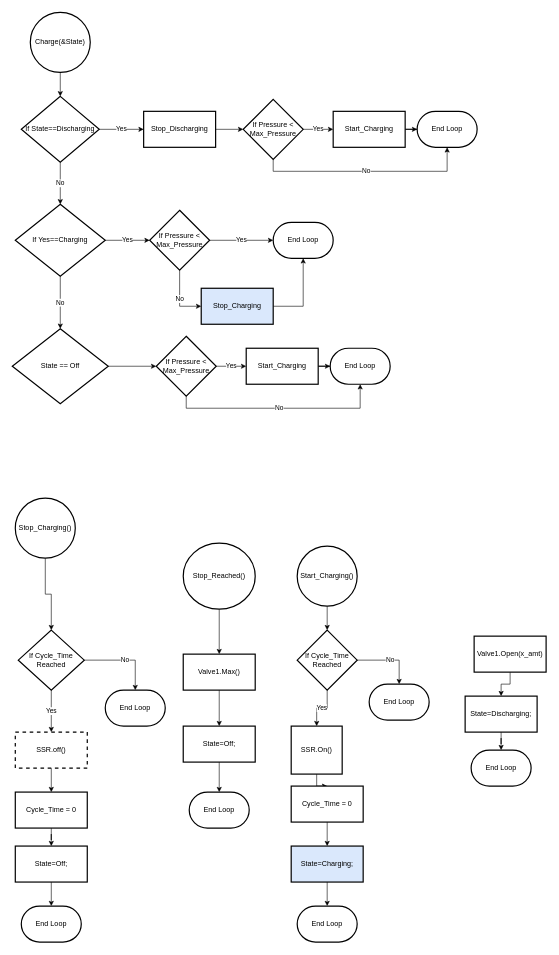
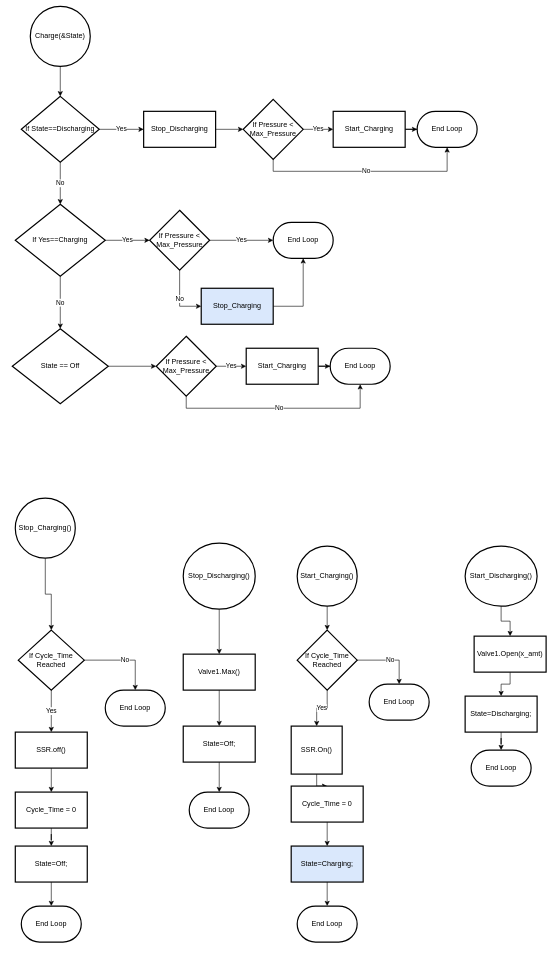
- <mxCell id="3" value="Charge(&amp;amp;State)" style="strokeWidth=2;html=1;shape=mxgraph.flowchart.start_2;whiteSpace=wrap;" vertex="1" parent="1"><mxGeometry x="50" y="20" width="100" height="100" as="geometry" /></mxCell>
+ <mxCell id="3" value="Charge(&amp;amp;State)" style="strokeWidth=2;html=1;shape=mxgraph.flowchart.start_2;whiteSpace=wrap;" vertex="1" parent="1"><mxGeometry x="50" y="10" width="100" height="100" as="geometry" /></mxCell>
- <mxCell id="34" value="Stop_Reached()" style="strokeWidth=2;html=1;shape=mxgraph.flowchart.start_2;whiteSpace=wrap;" vertex="1" parent="1"><mxGeometry x="305" y="905" width="120" height="110" as="geometry" /></mxCell>
+ <mxCell id="34" value="Stop_Discharging()" style="strokeWidth=2;html=1;shape=mxgraph.flowchart.start_2;whiteSpace=wrap;" vertex="1" parent="1"><mxGeometry x="305" y="905" width="120" height="110" as="geometry" /></mxCell>
+ <mxCell id="52" value="Start_Discharging()" style="strokeWidth=2;html=1;shape=mxgraph.flowchart.start_2;whiteSpace=wrap;" vertex="1" parent="1"><mxGeometry x="775" y="910" width="120" height="100" as="geometry" /></mxCell>
+ <mxCell id="51" value="" style="edgeStyle=orthogonalEdgeStyle;rounded=0;orthogonalLoop=1;jettySize=auto;html=1;" edge="1" parent="1" source="52" target="54"><mxGeometry relative="1" as="geometry" /></mxCell>
- <mxCell id="26" value="SSR.off()" style="whiteSpace=wrap;html=1;strokeWidth=2;dashed=1;" vertex="1" parent="1"><mxGeometry x="25" y="1220" width="120" height="60" as="geometry" /></mxCell>
+ <mxCell id="26" value="SSR.off()" style="whiteSpace=wrap;html=1;strokeWidth=2;" vertex="1" parent="1"><mxGeometry x="25" y="1220" width="120" height="60" as="geometry" /></mxCell>
